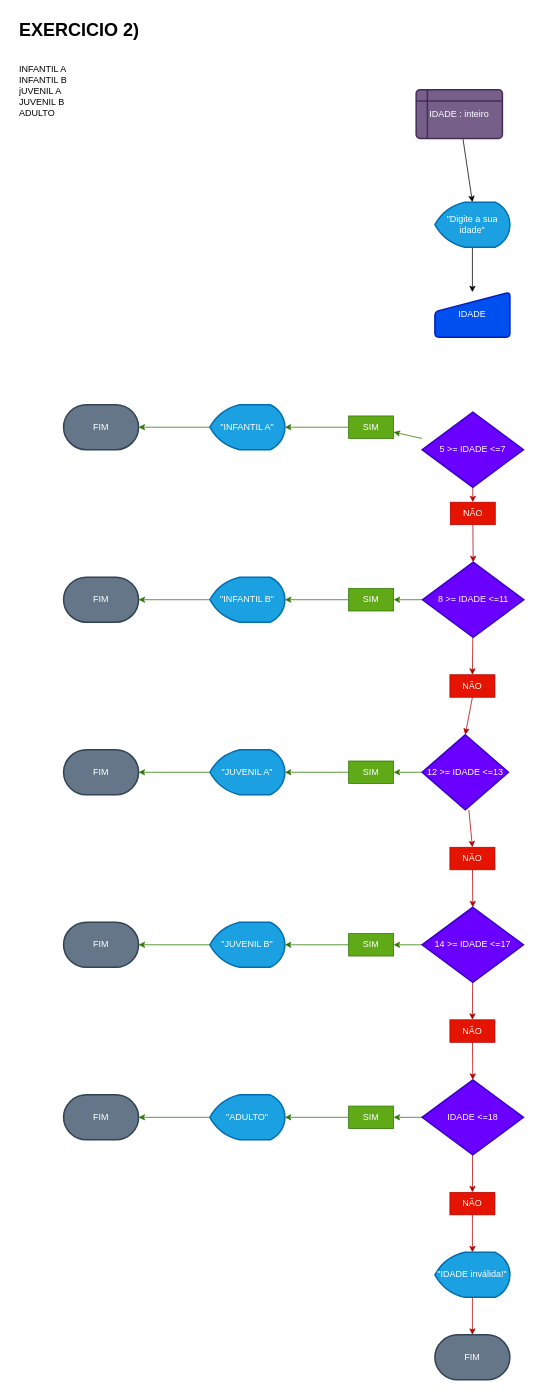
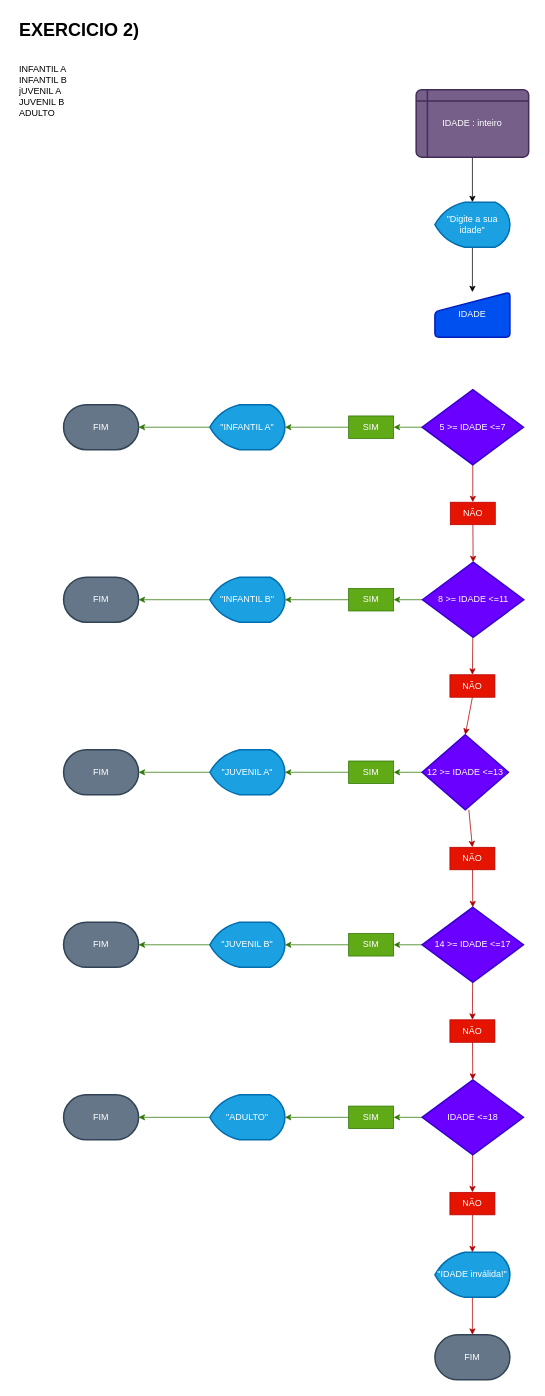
- <mxCell id="3" value="IDADE : inteiro" style="shape=internalStorage;whiteSpace=wrap;html=1;dx=15;dy=15;rounded=1;arcSize=8;strokeWidth=2;fillColor=#76608a;fontColor=#ffffff;strokeColor=#432D57;" vertex="1" parent="1"><mxGeometry x="554" y="119" width="115" height="65" as="geometry" /></mxCell>
+ <mxCell id="3" value="IDADE : inteiro" style="shape=internalStorage;whiteSpace=wrap;html=1;dx=15;dy=15;rounded=1;arcSize=8;strokeWidth=2;fillColor=#76608a;fontColor=#ffffff;strokeColor=#432D57;" vertex="1" parent="1"><mxGeometry x="554" y="119" width="150" height="90" as="geometry" /></mxCell>
- <mxCell id="10" value="5 &amp;gt;= IDADE &amp;lt;=7" style="strokeWidth=2;html=1;shape=mxgraph.flowchart.decision;whiteSpace=wrap;fillColor=#6a00ff;fontColor=#ffffff;strokeColor=#3700CC;" vertex="1" parent="1"><mxGeometry x="562" y="549" width="135" height="100" as="geometry" /></mxCell>
+ <mxCell id="10" value="5 &amp;gt;= IDADE &amp;lt;=7" style="strokeWidth=2;html=1;shape=mxgraph.flowchart.decision;whiteSpace=wrap;fillColor=#6a00ff;fontColor=#ffffff;strokeColor=#3700CC;" vertex="1" parent="1"><mxGeometry x="562" y="519" width="135" height="100" as="geometry" /></mxCell>
